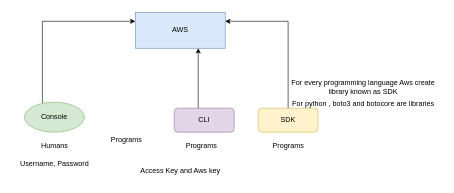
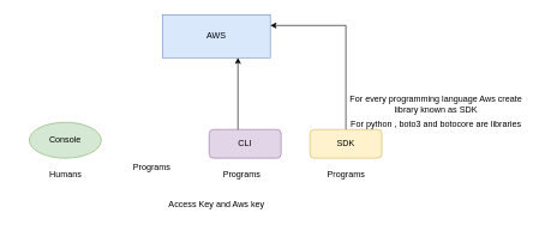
- <mxCell id="3" style="edgeStyle=orthogonalEdgeStyle;rounded=0;orthogonalLoop=1;jettySize=auto;html=1;entryX=0;entryY=0.25;entryDx=0;entryDy=0;" edge="1" parent="1" source="4" target="2"><mxGeometry relative="1" as="geometry"><mxPoint x="90" y="9.237" as="targetPoint" /><Array as="points"><mxPoint x="70" y="35" /></Array></mxGeometry></mxCell>
- <mxCell id="16" value="Username, Password" style="text;html=1;align=center;verticalAlign=middle;resizable=0;points=[];autosize=1;strokeColor=none;fillColor=none;" vertex="1" parent="1"><mxGeometry x="20" y="258" width="140" height="30" as="geometry" /></mxCell>
